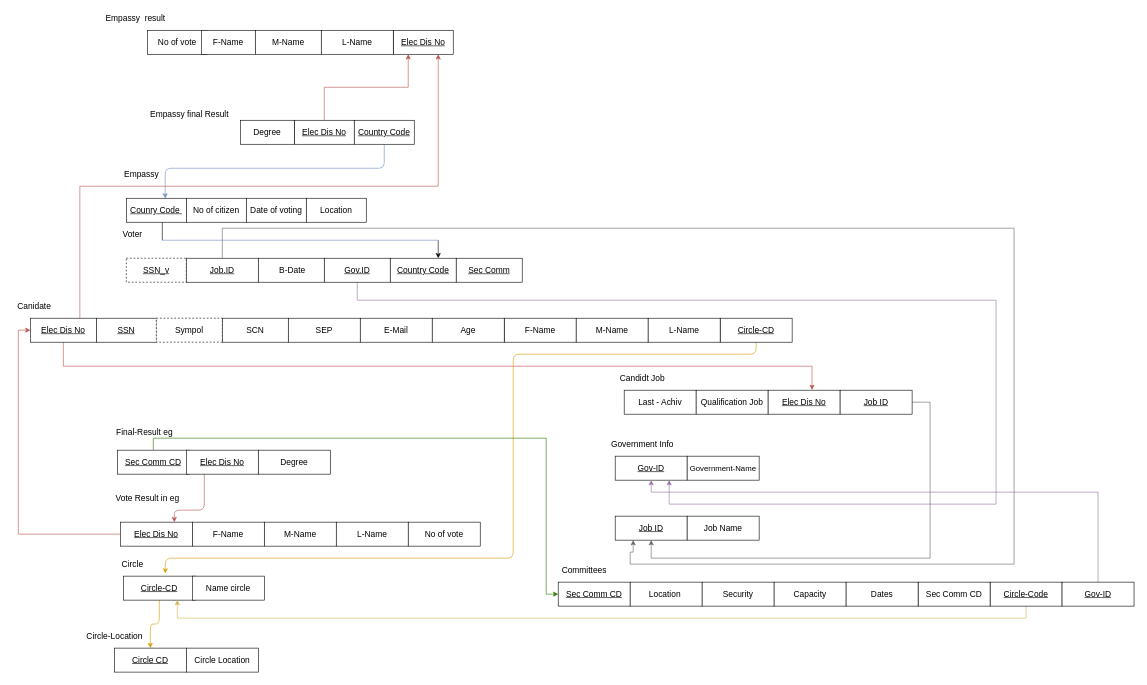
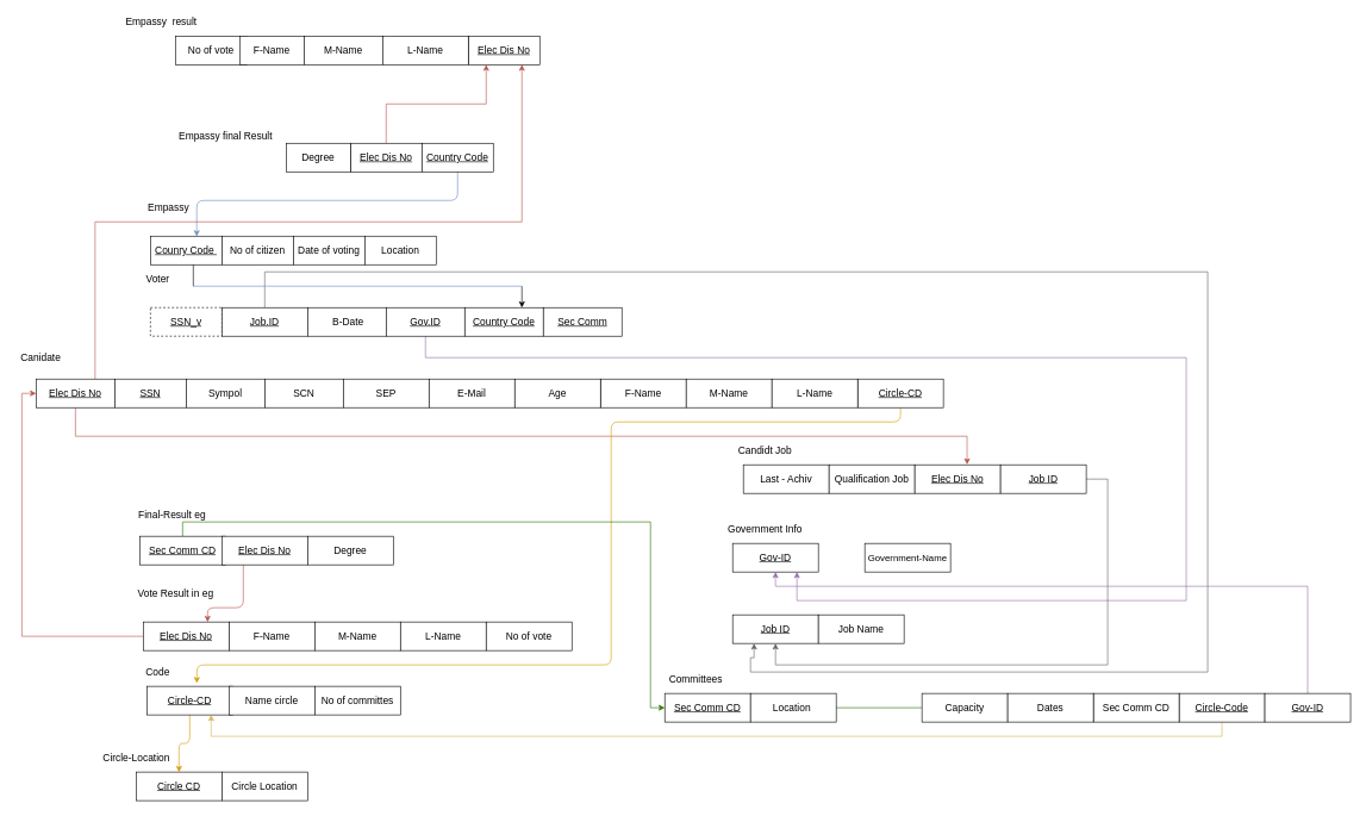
- <mxCell id="31" value="&lt;font style=&quot;font-size: 14px&quot;&gt;Canidate&amp;nbsp;&amp;nbsp;&lt;/font&gt;" style="text;html=1;align=center;verticalAlign=middle;resizable=0;points=[];autosize=1;fontSize=14;" parent="1" vertex="1"><mxGeometry x="20" y="500" width="80" height="20" as="geometry" /></mxCell>
+ <mxCell id="31" value="&lt;font style=&quot;font-size: 14px&quot;&gt;Canidate&amp;nbsp;&amp;nbsp;&lt;/font&gt;" style="text;html=1;align=center;verticalAlign=middle;resizable=0;points=[];autosize=1;fontSize=14;" parent="1" vertex="1"><mxGeometry x="20" y="490" width="80" height="20" as="geometry" /></mxCell>
- <mxCell id="36" value="Sympol" style="whiteSpace=wrap;html=1;rounded=0;sketch=0;fontSize=14;dashed=1;" parent="1" vertex="1"><mxGeometry x="260" y="530" width="110" height="40" as="geometry" /></mxCell>
+ <mxCell id="36" value="Sympol" style="whiteSpace=wrap;html=1;rounded=0;sketch=0;fontSize=14;" parent="1" vertex="1"><mxGeometry x="260" y="530" width="110" height="40" as="geometry" /></mxCell>
- <mxCell id="74" value="&lt;font style=&quot;font-size: 13px&quot;&gt;Government-Name&lt;/font&gt;" style="whiteSpace=wrap;html=1;rounded=0;sketch=0;fontSize=14;" parent="1" vertex="1"><mxGeometry x="1145" y="760" width="120" height="40" as="geometry" /></mxCell>
+ <mxCell id="74" value="&lt;font style=&quot;font-size: 13px&quot;&gt;Government-Name&lt;/font&gt;" style="whiteSpace=wrap;html=1;rounded=0;sketch=0;fontSize=14;" parent="1" vertex="1"><mxGeometry x="1210" y="760" width="120" height="40" as="geometry" /></mxCell>
- <mxCell id="58" value="&lt;font style=&quot;font-size: 14px;&quot;&gt;Circle&lt;/font&gt;" style="text;html=1;align=center;verticalAlign=middle;resizable=0;points=[];autosize=1;fontSize=14;" parent="1" vertex="1"><mxGeometry x="195" y="930" width="50" height="20" as="geometry" /></mxCell>
+ <mxCell id="58" value="&lt;font style=&quot;font-size: 14px;&quot;&gt;Code&lt;/font&gt;" style="text;html=1;align=center;verticalAlign=middle;resizable=0;points=[];autosize=1;fontSize=14;" parent="1" vertex="1"><mxGeometry x="195" y="930" width="50" height="20" as="geometry" /></mxCell>
+ <mxCell id="62" value="No of committes" style="whiteSpace=wrap;html=1;rounded=0;sketch=0;fontSize=14;" parent="1" vertex="1"><mxGeometry x="440" y="960" width="120" height="40" as="geometry" /></mxCell>
- <mxCell id="81" value="Security" style="whiteSpace=wrap;html=1;rounded=0;sketch=0;fontSize=14;" parent="1" vertex="1"><mxGeometry x="1170" y="970" width="120" height="40" as="geometry" /></mxCell>
